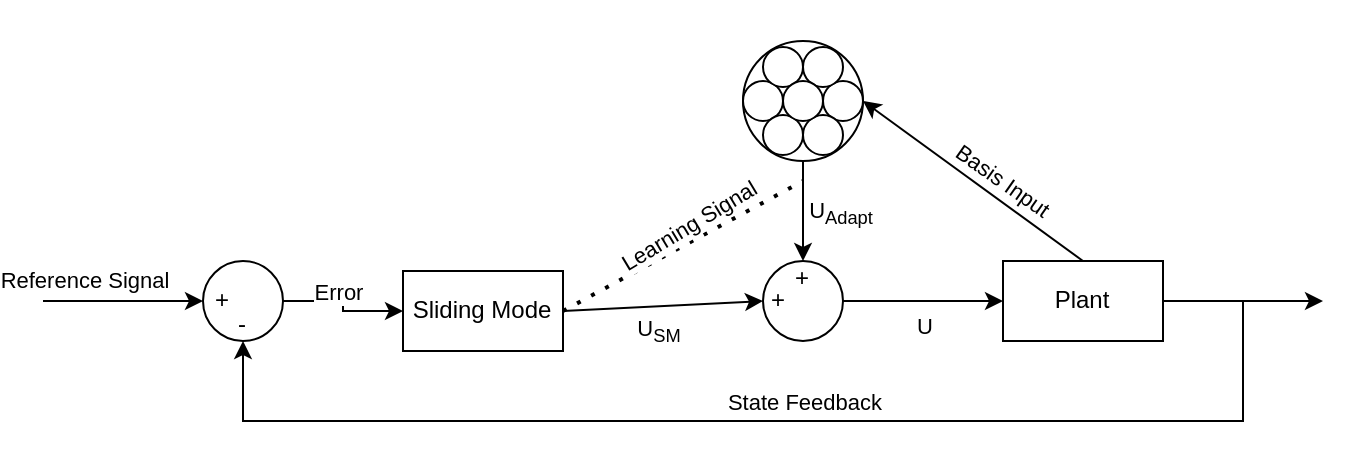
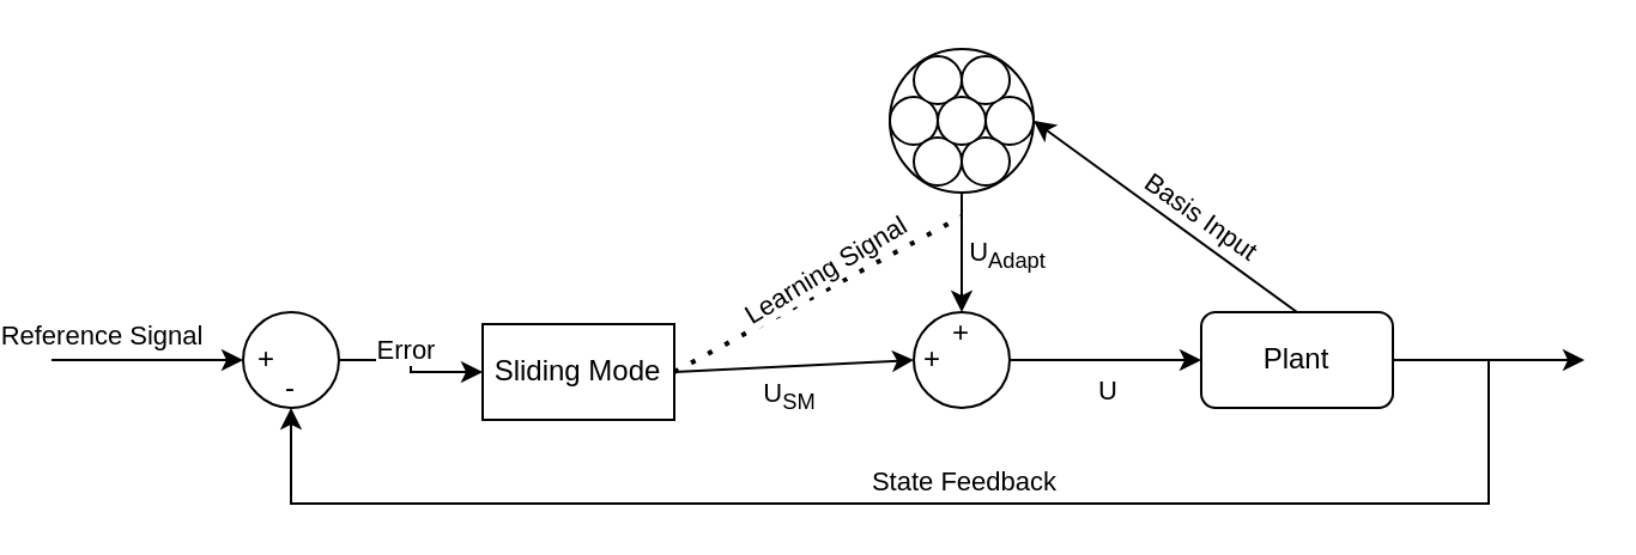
- <mxCell id="4" value="Plant" style="rounded=0;whiteSpace=wrap;html=1;" vertex="1" parent="1"><mxGeometry x="500" y="130" width="80" height="40" as="geometry" /></mxCell>
+ <mxCell id="4" value="Plant" style="whiteSpace=wrap;html=1;rounded=1;" vertex="1" parent="1"><mxGeometry x="500" y="130" width="80" height="40" as="geometry" /></mxCell>
